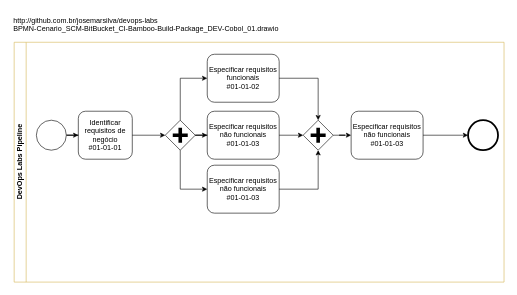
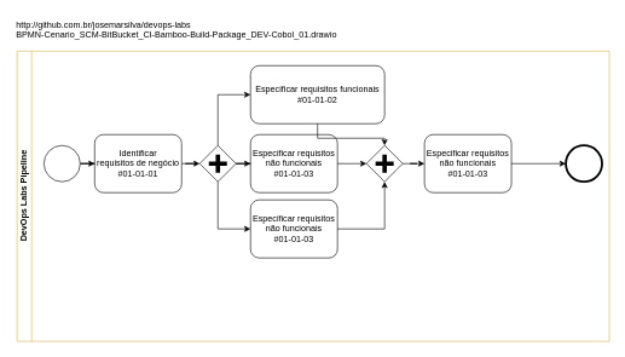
- <mxCell id="15" value="Especificar requisitos funcionais &lt;br&gt;#01-01-02" style="shape=ext;rounded=1;html=1;whiteSpace=wrap;fillColor=none;" parent="2" vertex="1"><mxGeometry x="322" y="20" width="120" height="80" as="geometry" /></mxCell>
+ <mxCell id="15" value="Especificar requisitos funcionais &lt;br&gt;#01-01-02" style="shape=ext;rounded=1;html=1;whiteSpace=wrap;fillColor=none;" parent="2" vertex="1"><mxGeometry x="322" y="20" width="185" height="80" as="geometry" /></mxCell>
- <mxCell id="13" value="Identificar &lt;br&gt;requisitos de negócio &lt;br&gt;#01-01-01" style="shape=ext;rounded=1;html=1;whiteSpace=wrap;fillColor=none;" parent="2" vertex="1"><mxGeometry x="107" y="115" width="90" height="80" as="geometry" /></mxCell>
+ <mxCell id="13" value="Identificar &lt;br&gt;requisitos de negócio &lt;br&gt;#01-01-01" style="shape=ext;rounded=1;html=1;whiteSpace=wrap;fillColor=none;" parent="2" vertex="1"><mxGeometry x="107" y="115" width="120" height="80" as="geometry" /></mxCell>
